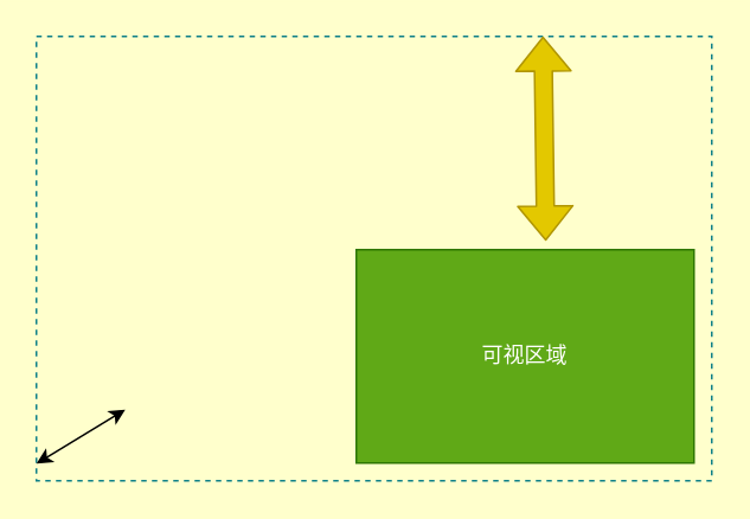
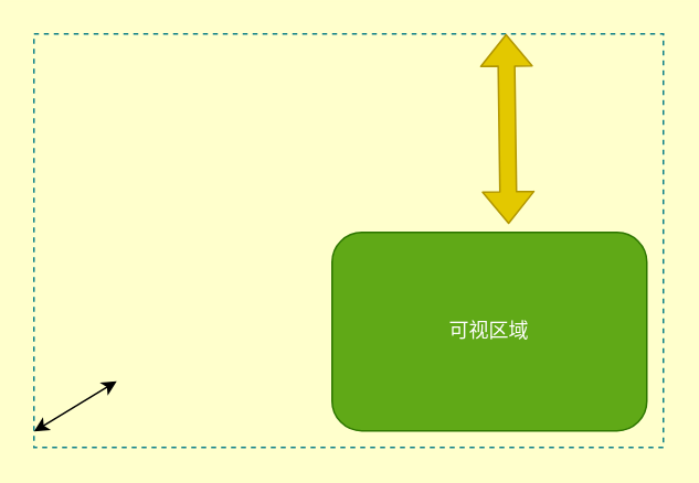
- <mxCell id="3" value="可视区域" style="rounded=0;whiteSpace=wrap;html=1;fillColor=#60a917;strokeColor=#2D7600;fontColor=#ffffff;" vertex="1" parent="1"><mxGeometry x="200" y="140" width="190" height="120" as="geometry" /></mxCell>
+ <mxCell id="3" value="可视区域" style="whiteSpace=wrap;html=1;fillColor=#60a917;strokeColor=#2D7600;fontColor=#ffffff;rounded=1;" vertex="1" parent="1"><mxGeometry x="200" y="140" width="190" height="120" as="geometry" /></mxCell>
